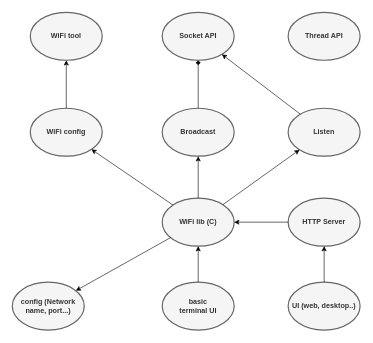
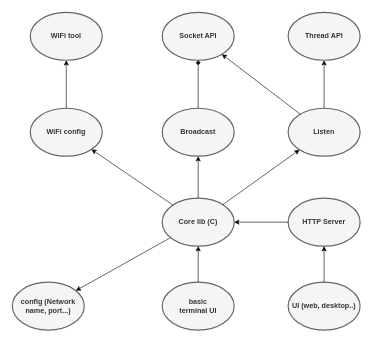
+ <mxCell id="13" value="" style="endArrow=classic;html=1;" edge="1" parent="1" source="5" target="12"><mxGeometry width="50" height="50" relative="1" as="geometry"><mxPoint x="0" y="420" as="sourcePoint" /><mxPoint x="50" y="370" as="targetPoint" /></mxGeometry></mxCell>
- <mxCell id="2" value="&lt;b&gt;WiFi lib (C)&lt;/b&gt;" style="ellipse;whiteSpace=wrap;html=1;fillColor=#f5f5f5;strokeColor=#666666;fontColor=#333333;strokeWidth=2;" vertex="1" parent="1"><mxGeometry x="270" y="330" width="120" height="80" as="geometry" /></mxCell>
+ <mxCell id="2" value="&lt;b&gt;Core lib (C)&lt;/b&gt;" style="ellipse;whiteSpace=wrap;html=1;fillColor=#f5f5f5;strokeColor=#666666;fontColor=#333333;strokeWidth=2;" vertex="1" parent="1"><mxGeometry x="270" y="330" width="120" height="80" as="geometry" /></mxCell>
